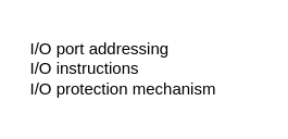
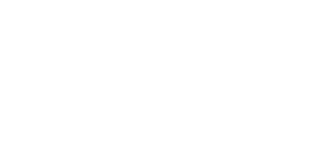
- <mxCell id="2" value="I/O port addressing&lt;br&gt;I/O instructions&lt;br&gt;I/O protection mechanism" style="text;html=1;strokeColor=none;fillColor=none;align=left;verticalAlign=middle;whiteSpace=wrap;rounded=0;" vertex="1" parent="1"><mxGeometry x="20" y="20" width="170" height="60" as="geometry" /></mxCell>
